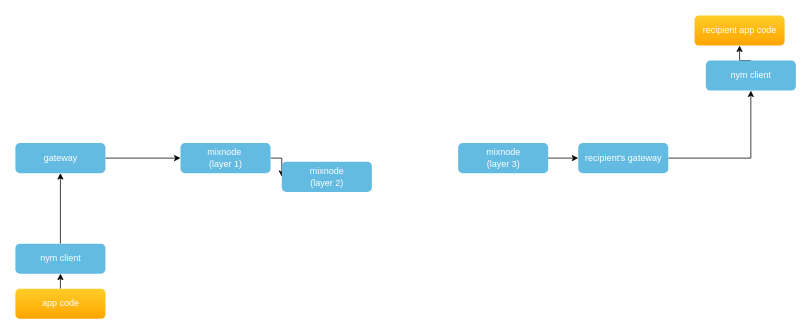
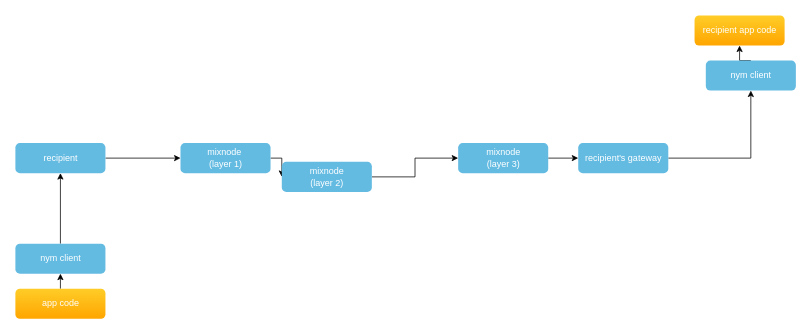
- <mxCell id="3" value="gateway" style="rounded=1;fillColor=#64BBE2;strokeColor=none;strokeWidth=3;shadow=0;html=1;fontColor=#FFFFFF;" parent="1" vertex="1"><mxGeometry x="20" y="190" width="120" height="40" as="geometry" /></mxCell>
+ <mxCell id="3" value="recipient" style="rounded=1;fillColor=#64BBE2;strokeColor=none;strokeWidth=3;shadow=0;html=1;fontColor=#FFFFFF;" parent="1" vertex="1"><mxGeometry x="20" y="190" width="120" height="40" as="geometry" /></mxCell>
+ <mxCell id="10" style="edgeStyle=orthogonalEdgeStyle;rounded=0;orthogonalLoop=1;jettySize=auto;html=1;" parent="1" source="11" target="13" edge="1"><mxGeometry relative="1" as="geometry" /></mxCell>
